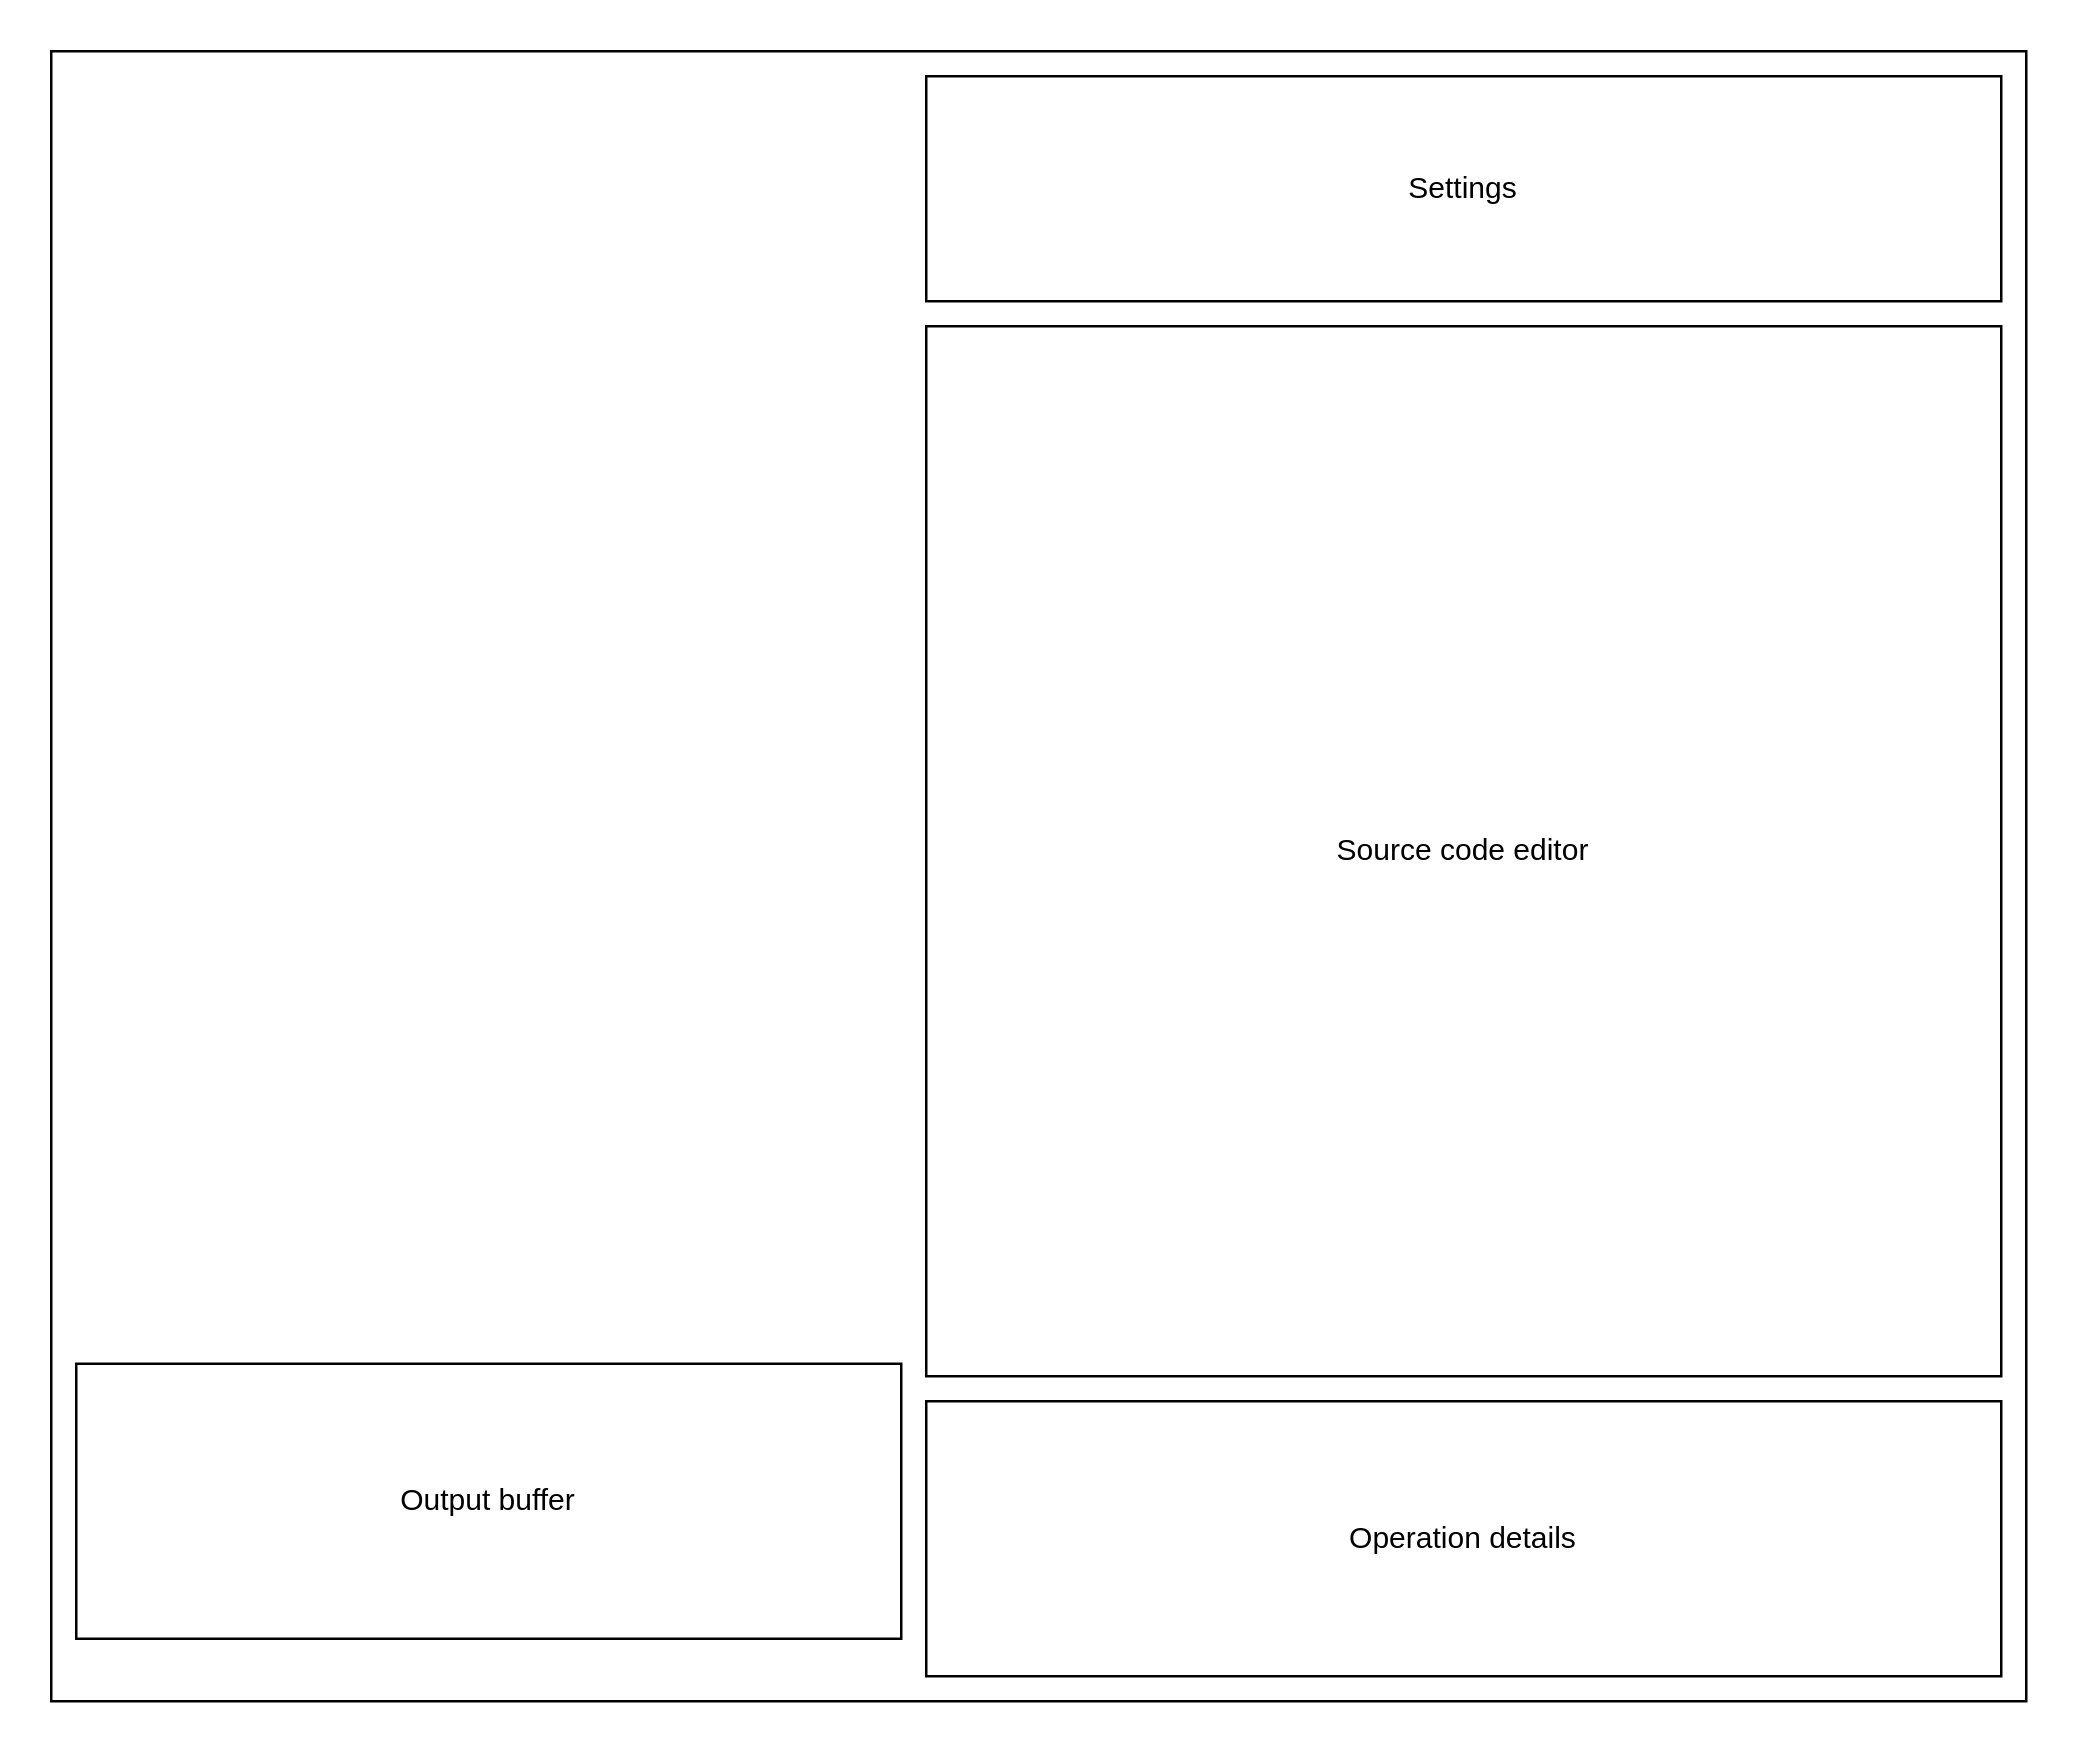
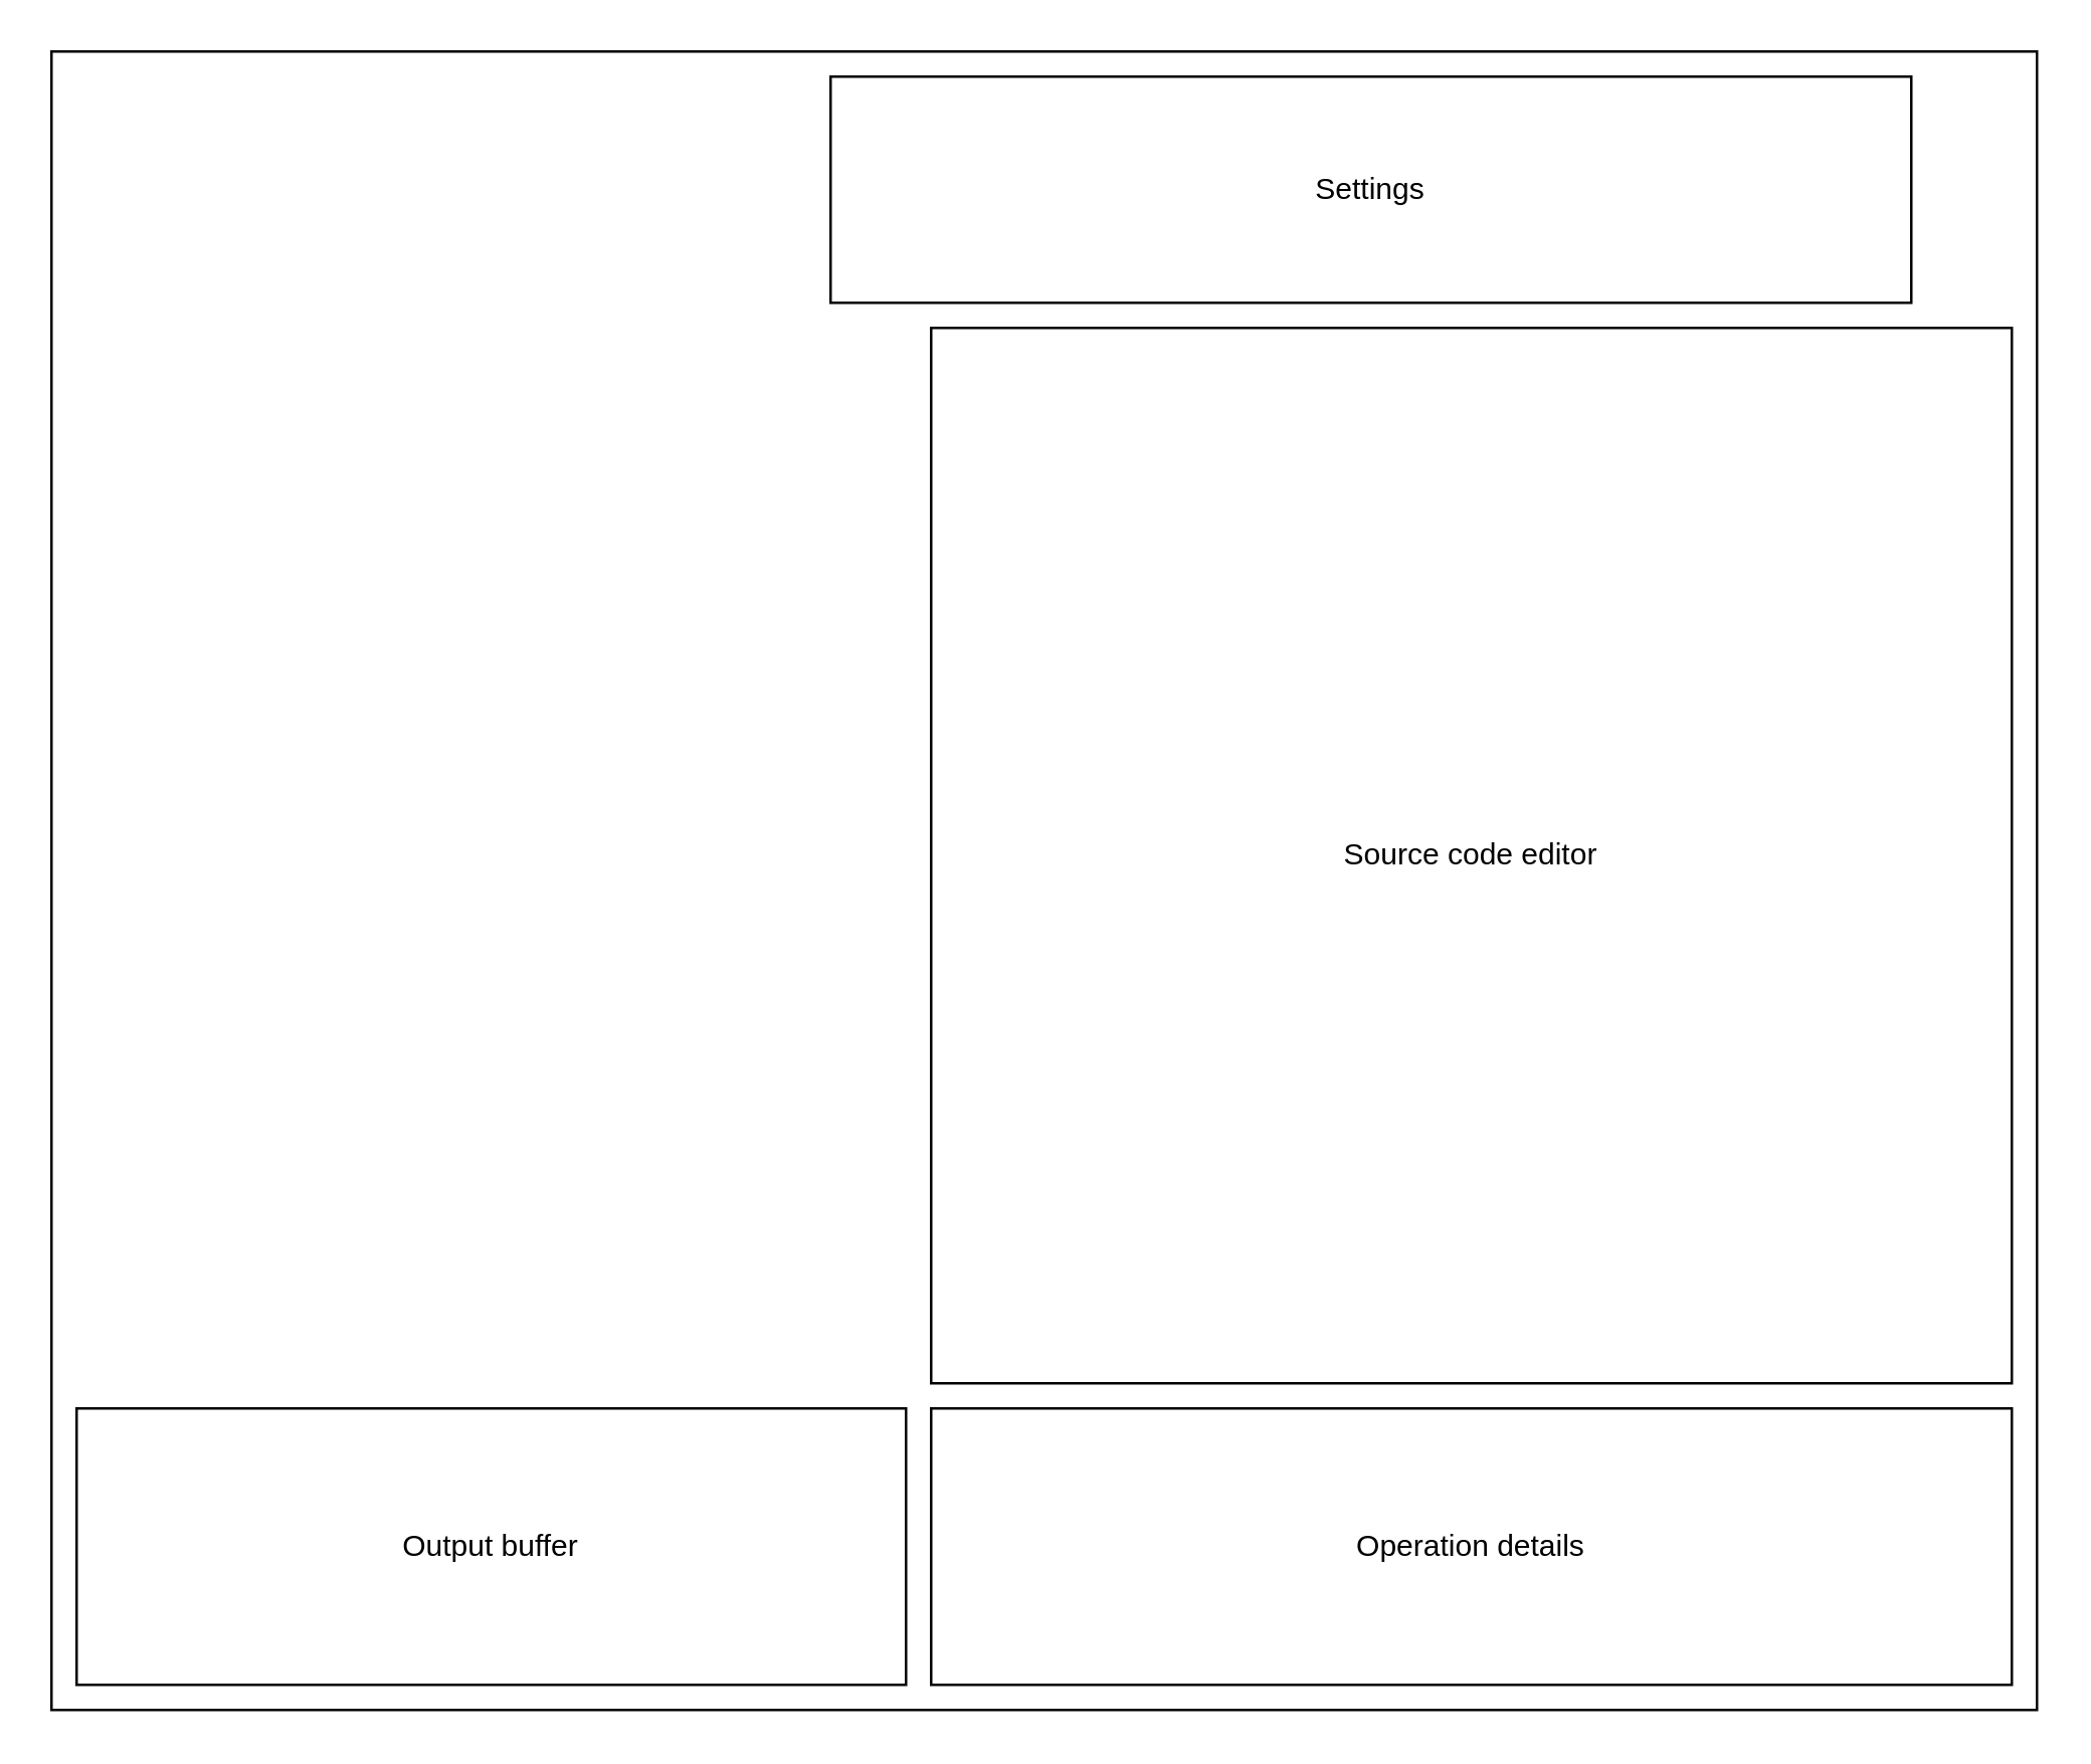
- <mxCell id="3" value="Settings" style="rounded=0;whiteSpace=wrap;html=1;" parent="1" vertex="1"><mxGeometry x="370" y="30" width="430" height="90" as="geometry" /></mxCell>
+ <mxCell id="3" value="Settings" style="rounded=0;whiteSpace=wrap;html=1;" parent="1" vertex="1"><mxGeometry x="330" y="30" width="430" height="90" as="geometry" /></mxCell>
- <mxCell id="6" value="Output buffer" style="rounded=0;whiteSpace=wrap;html=1;" parent="1" vertex="1"><mxGeometry x="30" y="545" width="330" height="110" as="geometry" /></mxCell>
+ <mxCell id="6" value="Output buffer" style="rounded=0;whiteSpace=wrap;html=1;" parent="1" vertex="1"><mxGeometry x="30" y="560" width="330" height="110" as="geometry" /></mxCell>
